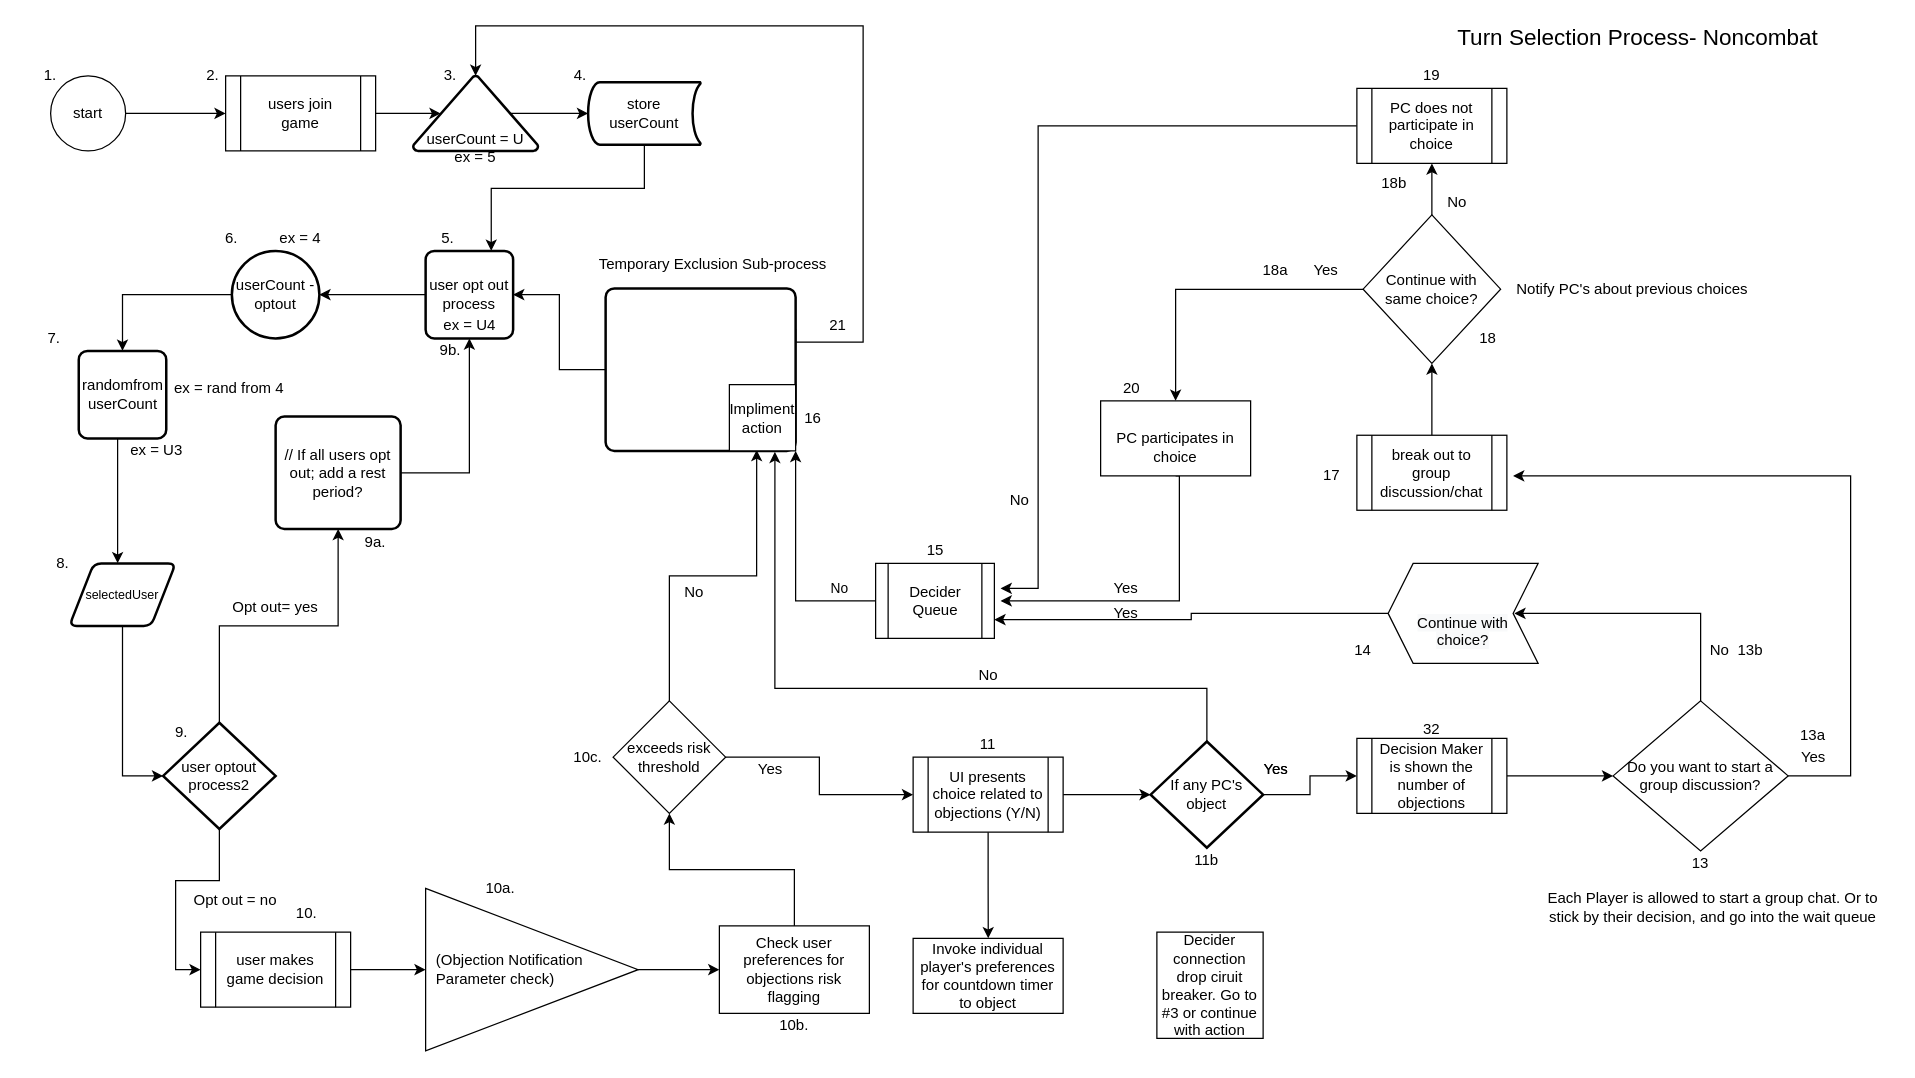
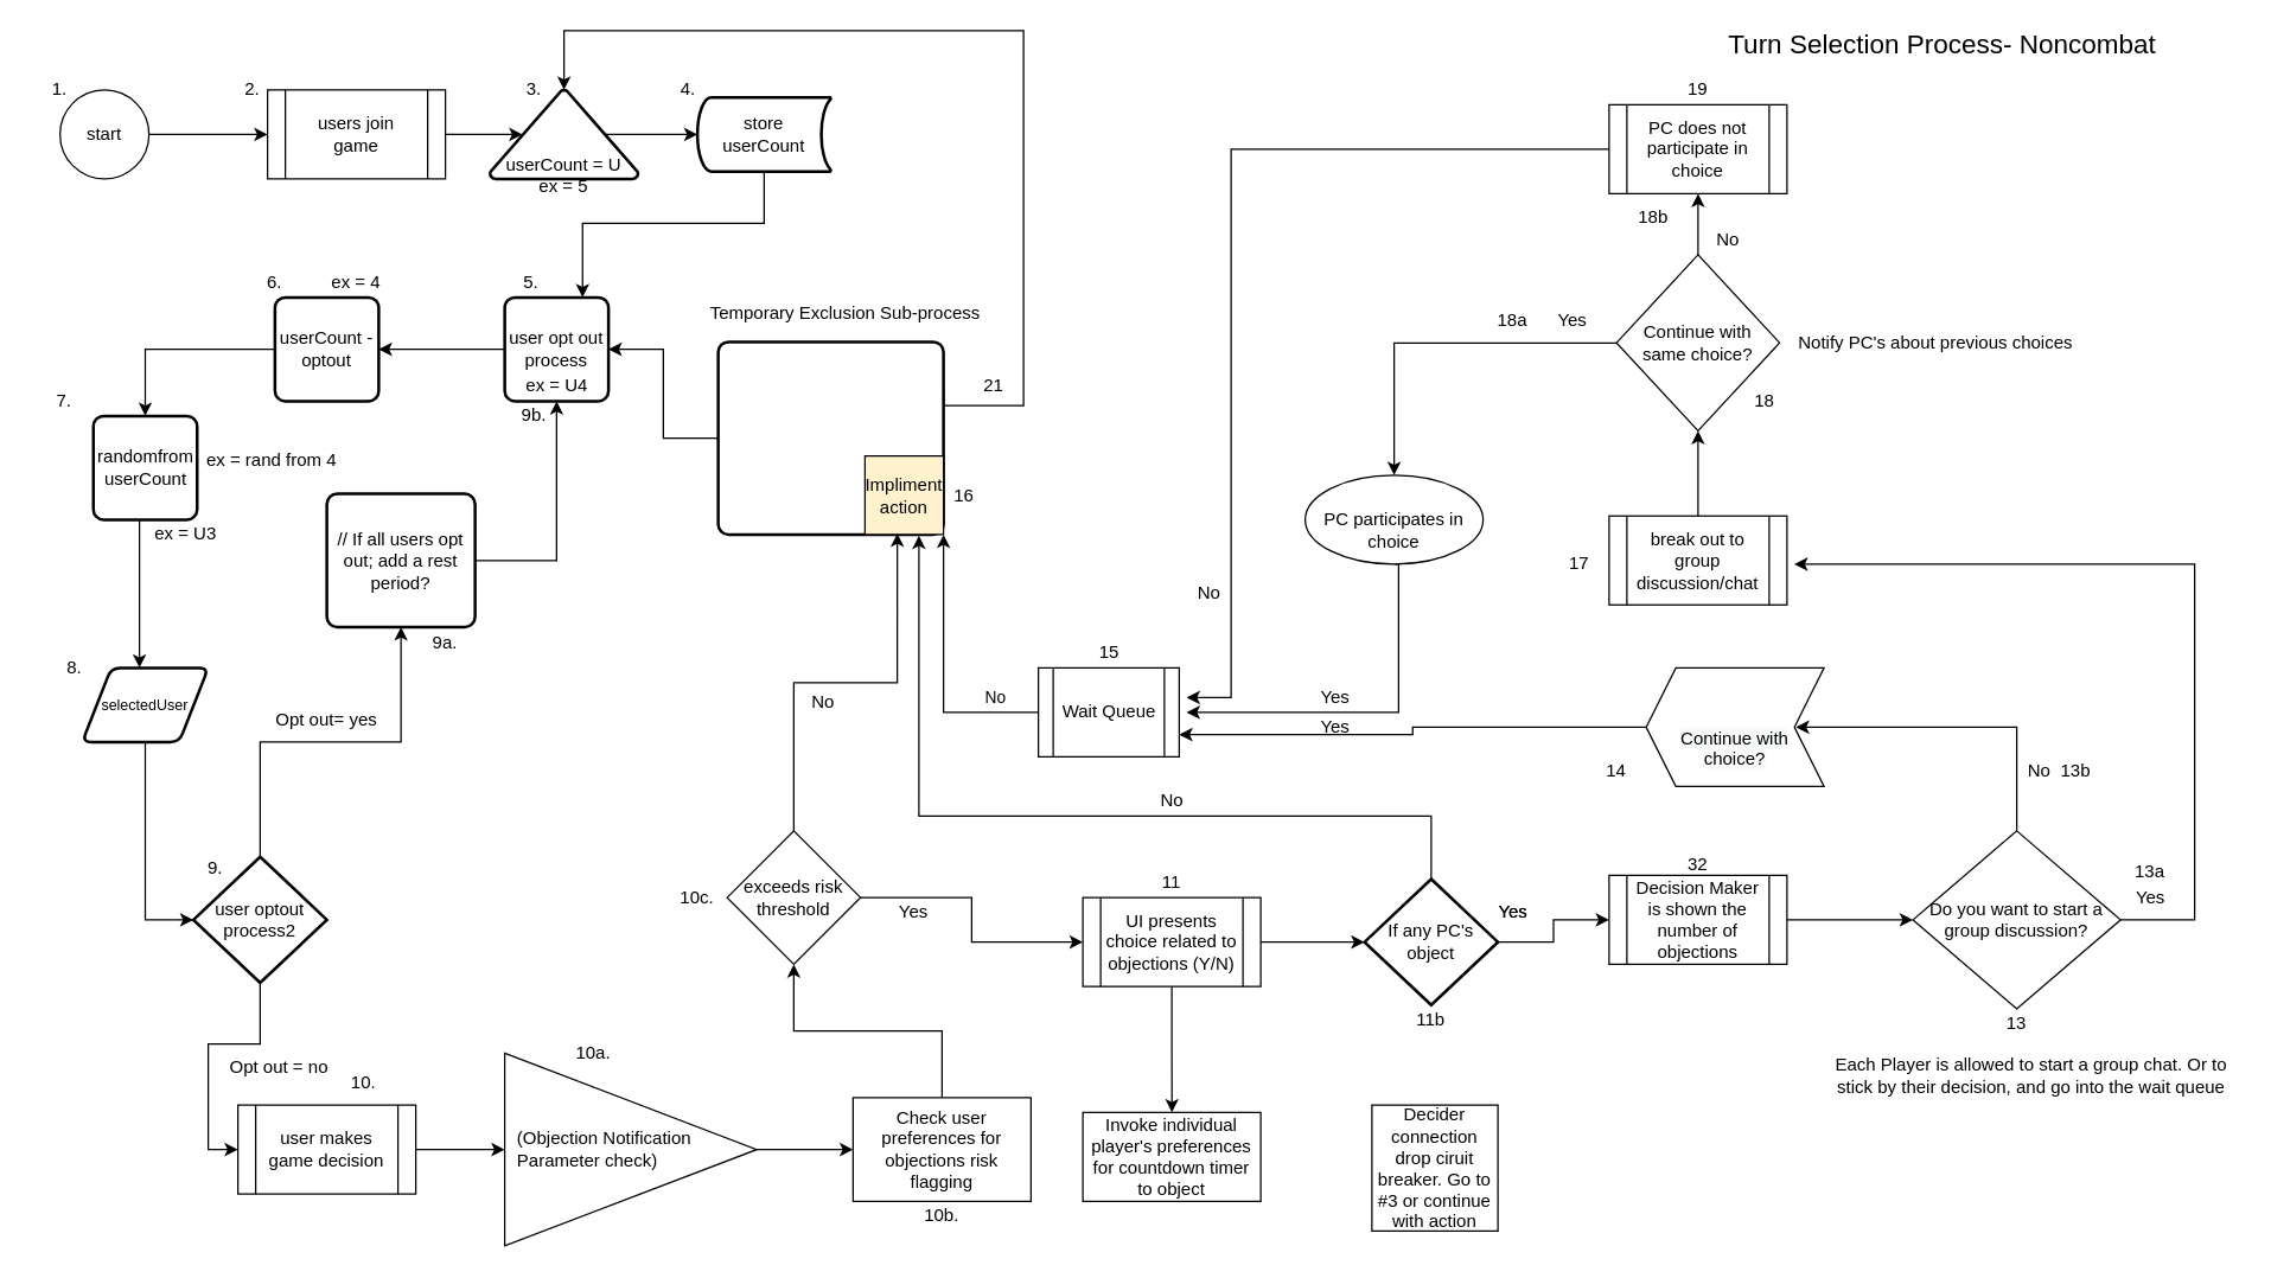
- <mxCell id="23" value="userCount - optout" style="ellipse;whiteSpace=wrap;html=1;absoluteArcSize=1;arcSize=14;strokeWidth=2;" parent="1" vertex="1"><mxGeometry x="185" y="200" width="70" height="70" as="geometry" /></mxCell>
+ <mxCell id="23" value="userCount - optout" style="rounded=1;whiteSpace=wrap;html=1;absoluteArcSize=1;arcSize=14;strokeWidth=2;" parent="1" vertex="1"><mxGeometry x="185" y="200" width="70" height="70" as="geometry" /></mxCell>
- <mxCell id="115" value="20" style="text;html=1;strokeColor=none;fillColor=none;align=center;verticalAlign=middle;whiteSpace=wrap;rounded=0;" vertex="1" parent="1"><mxGeometry x="885" y="300" width="40" height="20" as="geometry" /></mxCell>
- <mxCell id="98" value="Impliment action" style="whiteSpace=wrap;html=1;aspect=fixed;" vertex="1" parent="1"><mxGeometry x="583" y="307" width="53" height="53" as="geometry" /></mxCell>
+ <mxCell id="98" value="Impliment action" style="whiteSpace=wrap;html=1;aspect=fixed;fillColor=#fff2cc;" vertex="1" parent="1"><mxGeometry x="583" y="307" width="53" height="53" as="geometry" /></mxCell>
- <mxCell id="81" value="&lt;br&gt;PC participates in choice&lt;br&gt;" style="rounded=0;whiteSpace=wrap;html=1;" parent="1" vertex="1"><mxGeometry x="880" y="320" width="120" height="60" as="geometry" /></mxCell>
+ <mxCell id="81" value="&lt;br&gt;PC participates in choice&lt;br&gt;" style="ellipse;whiteSpace=wrap;html=1;" parent="1" vertex="1"><mxGeometry x="880" y="320" width="120" height="60" as="geometry" /></mxCell>
- <mxCell id="87" value="Decider Queue" style="shape=process;whiteSpace=wrap;html=1;backgroundOutline=1;" parent="1" vertex="1"><mxGeometry x="700" y="450" width="95" height="60" as="geometry" /></mxCell>
+ <mxCell id="87" value="Wait Queue" style="shape=process;whiteSpace=wrap;html=1;backgroundOutline=1;" parent="1" vertex="1"><mxGeometry x="700" y="450" width="95" height="60" as="geometry" /></mxCell>
